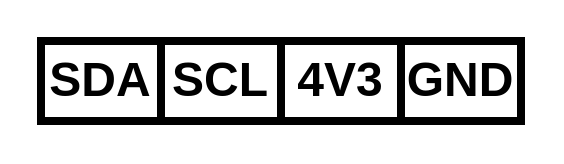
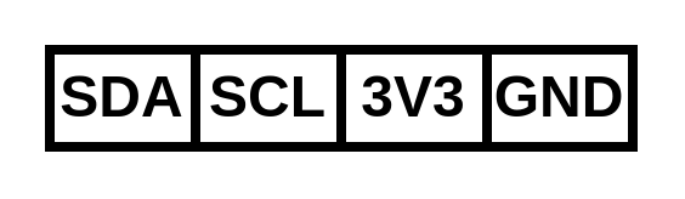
- <mxCell id="6" value="4V3" style="shape=partialRectangle;html=1;whiteSpace=wrap;connectable=0;strokeColor=inherit;overflow=hidden;fillColor=none;top=0;left=0;bottom=0;right=0;pointerEvents=1;fontSize=24;fontStyle=1;strokeWidth=4;" vertex="1" parent="3"><mxGeometry x="120" width="60" height="40" as="geometry"><mxRectangle width="60" height="40" as="alternateBounds" /></mxGeometry></mxCell>
+ <mxCell id="6" value="3V3" style="shape=partialRectangle;html=1;whiteSpace=wrap;connectable=0;strokeColor=inherit;overflow=hidden;fillColor=none;top=0;left=0;bottom=0;right=0;pointerEvents=1;fontSize=24;fontStyle=1;strokeWidth=4;" vertex="1" parent="3"><mxGeometry x="120" width="60" height="40" as="geometry"><mxRectangle width="60" height="40" as="alternateBounds" /></mxGeometry></mxCell>
